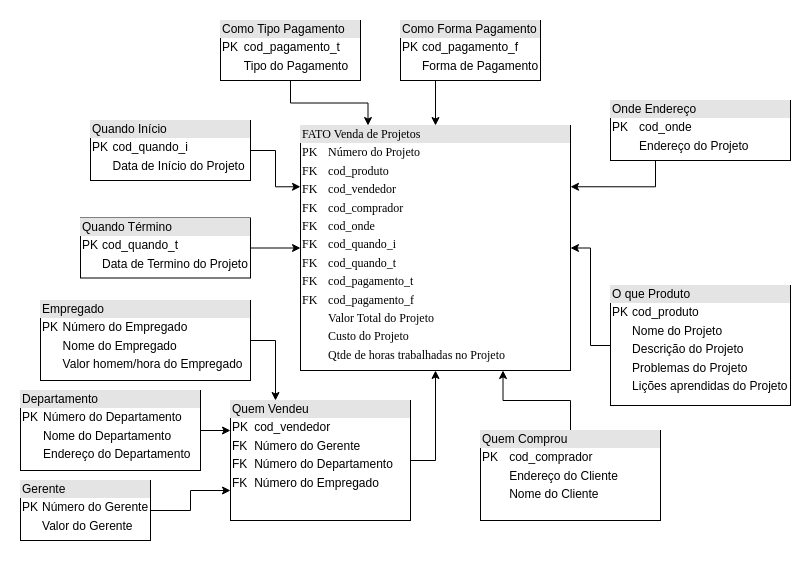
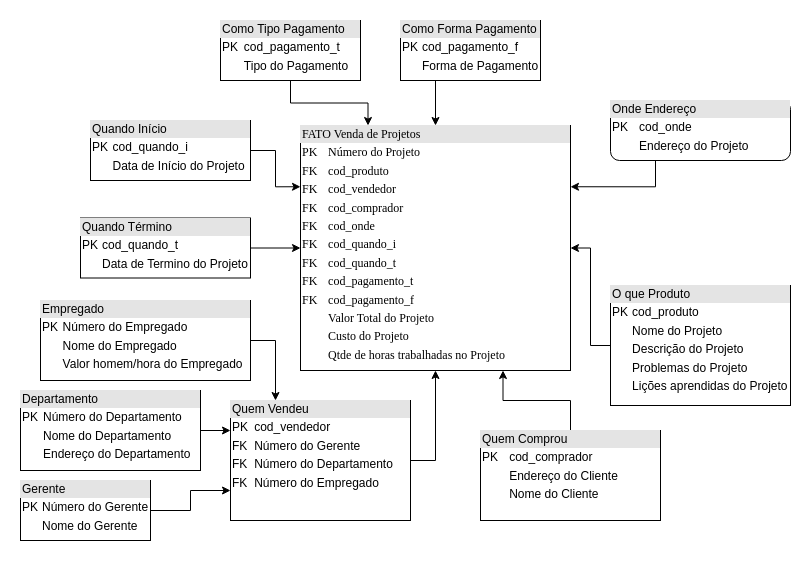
- <mxCell id="14" value="&lt;div style=&quot;box-sizing: border-box ; width: 100% ; background: #e4e4e4 ; padding: 2px&quot;&gt;Onde Endereço&lt;br&gt;&lt;/div&gt;&lt;table style=&quot;width: 100% ; font-size: 1em&quot; cellspacing=&quot;0&quot; cellpadding=&quot;2&quot;&gt;&lt;tbody&gt;&lt;tr&gt;&lt;td&gt;PK&lt;/td&gt;&lt;td&gt;cod_onde&lt;/td&gt;&lt;/tr&gt;&lt;tr&gt;&lt;td&gt;&lt;br&gt;&lt;/td&gt;&lt;td&gt;Endereço do Projeto&lt;/td&gt;&lt;/tr&gt;&lt;tr&gt;&lt;td&gt;&lt;br&gt;&lt;/td&gt;&lt;td&gt;&lt;br&gt;&lt;/td&gt;&lt;/tr&gt;&lt;/tbody&gt;&lt;/table&gt;" style="verticalAlign=top;align=left;overflow=fill;html=1;" vertex="1" parent="1"><mxGeometry x="610" y="100" width="180" height="60" as="geometry" /></mxCell>
+ <mxCell id="14" value="&lt;div style=&quot;box-sizing: border-box ; width: 100% ; background: #e4e4e4 ; padding: 2px&quot;&gt;Onde Endereço&lt;br&gt;&lt;/div&gt;&lt;table style=&quot;width: 100% ; font-size: 1em&quot; cellspacing=&quot;0&quot; cellpadding=&quot;2&quot;&gt;&lt;tbody&gt;&lt;tr&gt;&lt;td&gt;PK&lt;/td&gt;&lt;td&gt;cod_onde&lt;/td&gt;&lt;/tr&gt;&lt;tr&gt;&lt;td&gt;&lt;br&gt;&lt;/td&gt;&lt;td&gt;Endereço do Projeto&lt;/td&gt;&lt;/tr&gt;&lt;tr&gt;&lt;td&gt;&lt;br&gt;&lt;/td&gt;&lt;td&gt;&lt;br&gt;&lt;/td&gt;&lt;/tr&gt;&lt;/tbody&gt;&lt;/table&gt;" style="verticalAlign=top;align=left;overflow=fill;html=1;rounded=1;" vertex="1" parent="1"><mxGeometry x="610" y="100" width="180" height="60" as="geometry" /></mxCell>
- <mxCell id="8" value="&lt;div style=&quot;box-sizing: border-box ; width: 100% ; background: #e4e4e4 ; padding: 2px&quot;&gt;Gerente&lt;br&gt;&lt;/div&gt;&lt;table style=&quot;width: 100% ; font-size: 1em&quot; cellspacing=&quot;0&quot; cellpadding=&quot;2&quot;&gt;&lt;tbody&gt;&lt;tr&gt;&lt;td&gt;PK&lt;/td&gt;&lt;td&gt;Número do Gerente&lt;br&gt;&lt;/td&gt;&lt;/tr&gt;&lt;tr&gt;&lt;td&gt;&lt;br&gt;&lt;/td&gt;&lt;td&gt;Valor do Gerente&lt;br&gt;&lt;/td&gt;&lt;/tr&gt;&lt;tr&gt;&lt;td&gt;&lt;br&gt;&lt;/td&gt;&lt;td&gt;&lt;br&gt;&lt;/td&gt;&lt;/tr&gt;&lt;/tbody&gt;&lt;/table&gt;" style="verticalAlign=top;align=left;overflow=fill;html=1;" vertex="1" parent="1"><mxGeometry x="20" y="480" width="130" height="60" as="geometry" /></mxCell>
+ <mxCell id="8" value="&lt;div style=&quot;box-sizing: border-box ; width: 100% ; background: #e4e4e4 ; padding: 2px&quot;&gt;Gerente&lt;br&gt;&lt;/div&gt;&lt;table style=&quot;width: 100% ; font-size: 1em&quot; cellspacing=&quot;0&quot; cellpadding=&quot;2&quot;&gt;&lt;tbody&gt;&lt;tr&gt;&lt;td&gt;PK&lt;/td&gt;&lt;td&gt;Número do Gerente&lt;br&gt;&lt;/td&gt;&lt;/tr&gt;&lt;tr&gt;&lt;td&gt;&lt;br&gt;&lt;/td&gt;&lt;td&gt;Nome do Gerente&lt;br&gt;&lt;/td&gt;&lt;/tr&gt;&lt;tr&gt;&lt;td&gt;&lt;br&gt;&lt;/td&gt;&lt;td&gt;&lt;br&gt;&lt;/td&gt;&lt;/tr&gt;&lt;/tbody&gt;&lt;/table&gt;" style="verticalAlign=top;align=left;overflow=fill;html=1;" vertex="1" parent="1"><mxGeometry x="20" y="480" width="130" height="60" as="geometry" /></mxCell>
